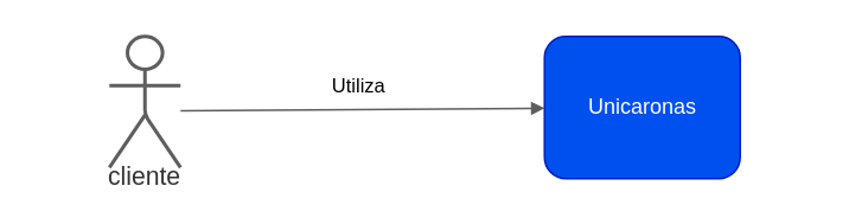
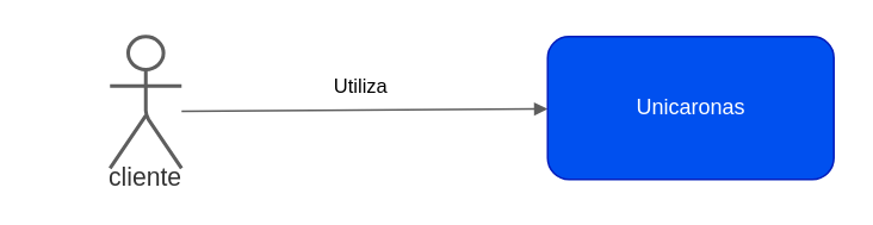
- <mxCell id="9" value="Unicaronas" style="rounded=1;whiteSpace=wrap;html=1;strokeColor=#001DBC;fillColor=#0050ef;fontColor=#ffffff;" parent="1" vertex="1"><mxGeometry x="305.64" y="20" width="110" height="80" as="geometry" /></mxCell>
+ <mxCell id="9" value="Unicaronas" style="rounded=1;whiteSpace=wrap;html=1;strokeColor=#001DBC;fillColor=#0050ef;fontColor=#ffffff;" parent="1" vertex="1"><mxGeometry x="305.64" y="20" width="160" height="80" as="geometry" /></mxCell>
